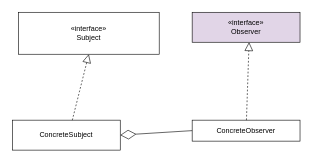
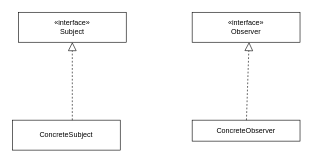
- <mxCell id="5" value="«interface»&lt;br&gt;Observer" style="html=1;whiteSpace=wrap;fillColor=#e1d5e7;" vertex="1" parent="1"><mxGeometry x="320" y="20" width="180" height="50" as="geometry" /></mxCell>
+ <mxCell id="5" value="«interface»&lt;br&gt;Observer" style="html=1;whiteSpace=wrap;" vertex="1" parent="1"><mxGeometry x="320" y="20" width="180" height="50" as="geometry" /></mxCell>
- <mxCell id="2" value="«interface»&lt;br&gt;Subject" style="html=1;whiteSpace=wrap;" vertex="1" parent="1"><mxGeometry x="30" y="20" width="235" height="70" as="geometry" /></mxCell>
+ <mxCell id="2" value="«interface»&lt;br&gt;Subject" style="html=1;whiteSpace=wrap;" vertex="1" parent="1"><mxGeometry x="30" y="20" width="180" height="50" as="geometry" /></mxCell>
- <mxCell id="8" value="" style="endArrow=diamondThin;endFill=0;endSize=24;html=1;rounded=0;entryX=1;entryY=0.5;entryDx=0;entryDy=0;exitX=0;exitY=0.5;exitDx=0;exitDy=0;" edge="1" parent="1" source="6" target="3"><mxGeometry width="160" relative="1" as="geometry"><mxPoint x="310" y="225" as="sourcePoint" /><mxPoint x="300" y="390" as="targetPoint" /></mxGeometry></mxCell>
